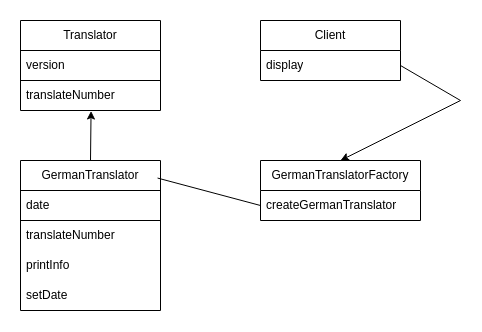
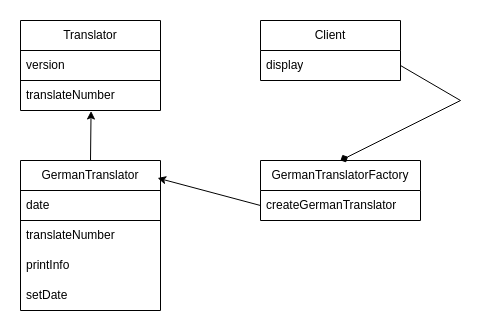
- <mxCell id="16" value="" style="endArrow=classic;html=1;rounded=0;exitX=1;exitY=0.5;exitDx=0;exitDy=0;entryX=0.5;entryY=0;entryDx=0;entryDy=0;" edge="1" parent="1" source="15" target="11"><mxGeometry width="50" height="50" relative="1" as="geometry"><mxPoint x="310" y="150" as="sourcePoint" /><mxPoint x="360" y="100" as="targetPoint" /><Array as="points"><mxPoint x="460" y="100" /></Array></mxGeometry></mxCell>
+ <mxCell id="16" value="" style="endArrow=diamond;html=1;rounded=0;exitX=1;exitY=0.5;exitDx=0;exitDy=0;entryX=0.5;entryY=0;entryDx=0;entryDy=0;" edge="1" parent="1" source="15" target="11"><mxGeometry width="50" height="50" relative="1" as="geometry"><mxPoint x="310" y="150" as="sourcePoint" /><mxPoint x="360" y="100" as="targetPoint" /><Array as="points"><mxPoint x="460" y="100" /></Array></mxGeometry></mxCell>
- <mxCell id="13" value="" style="endArrow=none;html=1;rounded=0;exitX=0;exitY=0.5;exitDx=0;exitDy=0;entryX=0.979;entryY=0.117;entryDx=0;entryDy=0;entryPerimeter=0;" edge="1" parent="1" source="12" target="5"><mxGeometry width="50" height="50" relative="1" as="geometry"><mxPoint x="300" y="290" as="sourcePoint" /><mxPoint x="350" y="240" as="targetPoint" /></mxGeometry></mxCell>
+ <mxCell id="13" value="" style="endArrow=classic;html=1;rounded=0;exitX=0;exitY=0.5;exitDx=0;exitDy=0;entryX=0.979;entryY=0.117;entryDx=0;entryDy=0;entryPerimeter=0;" edge="1" parent="1" source="12" target="5"><mxGeometry width="50" height="50" relative="1" as="geometry"><mxPoint x="300" y="290" as="sourcePoint" /><mxPoint x="350" y="240" as="targetPoint" /></mxGeometry></mxCell>
